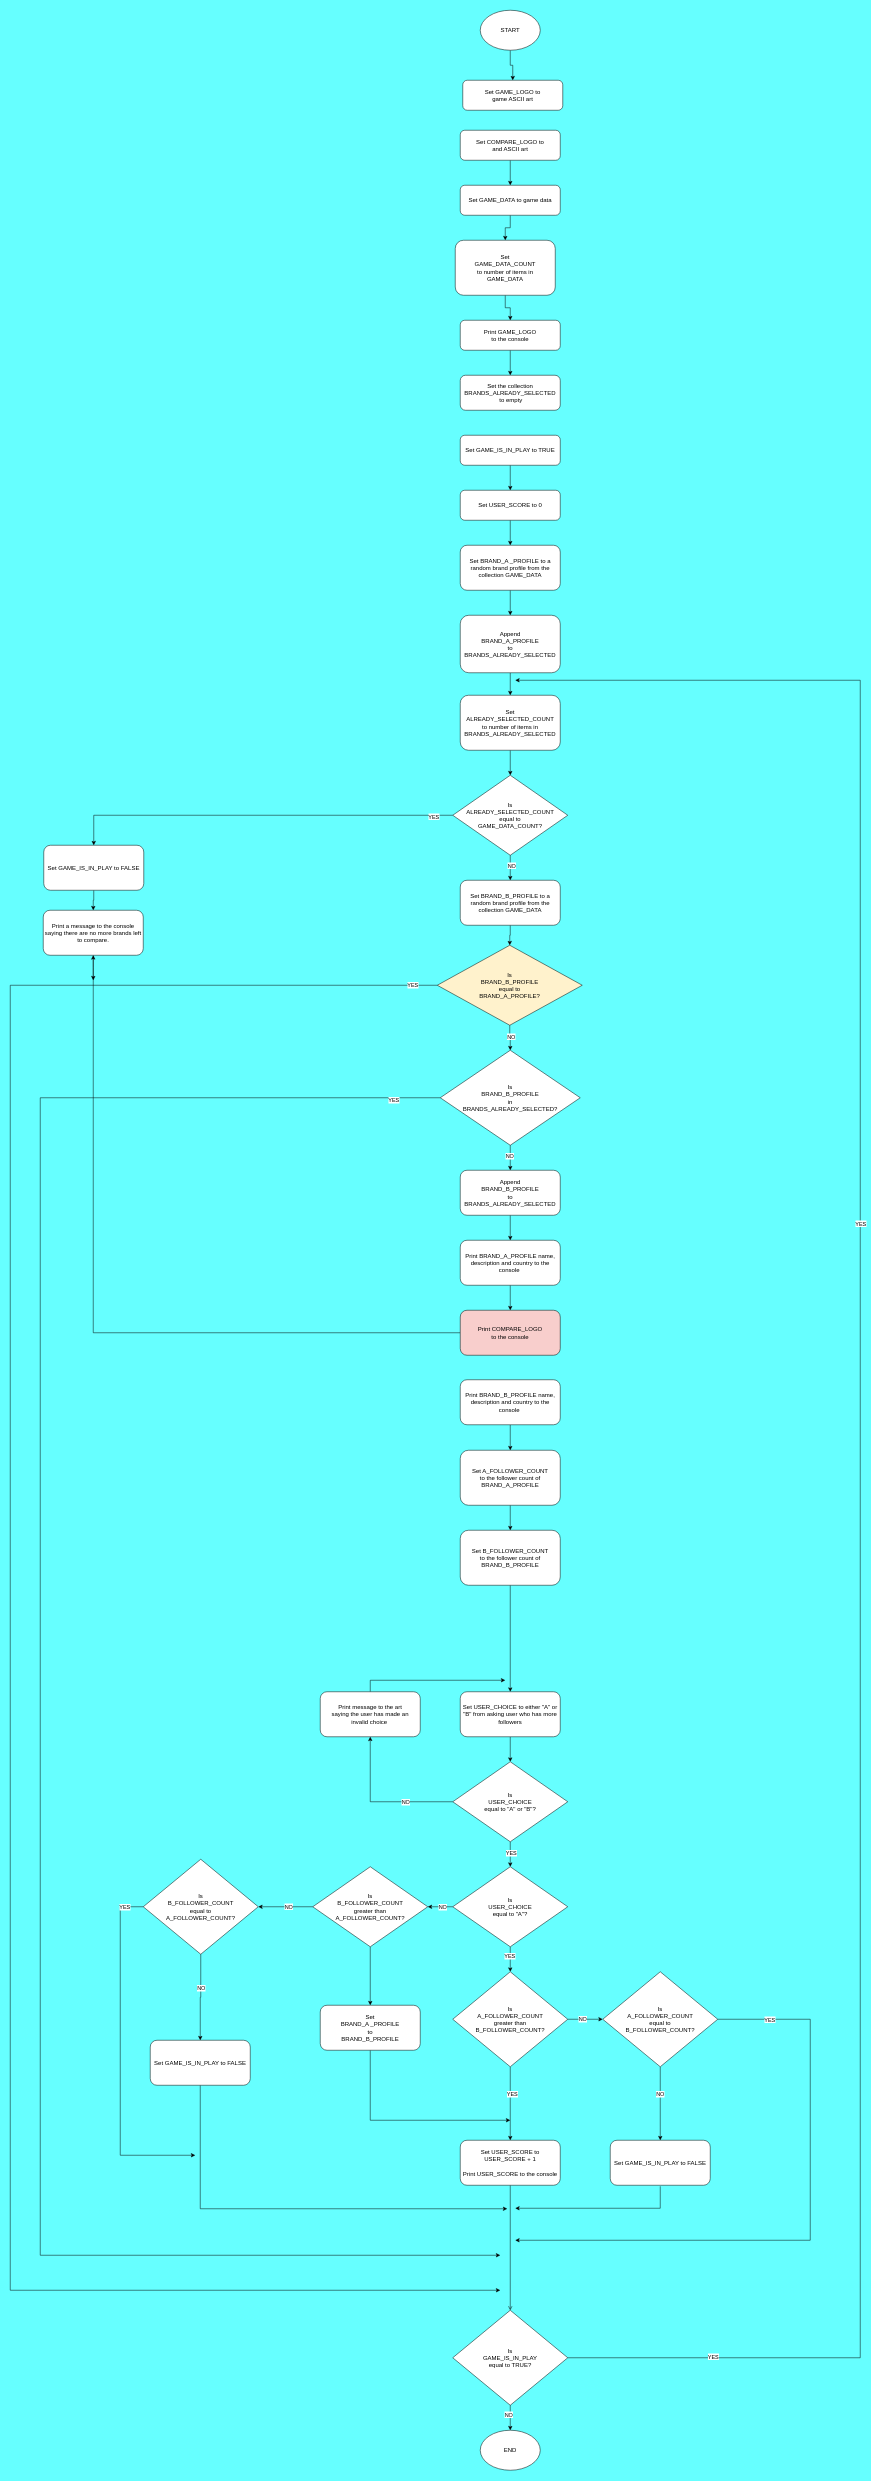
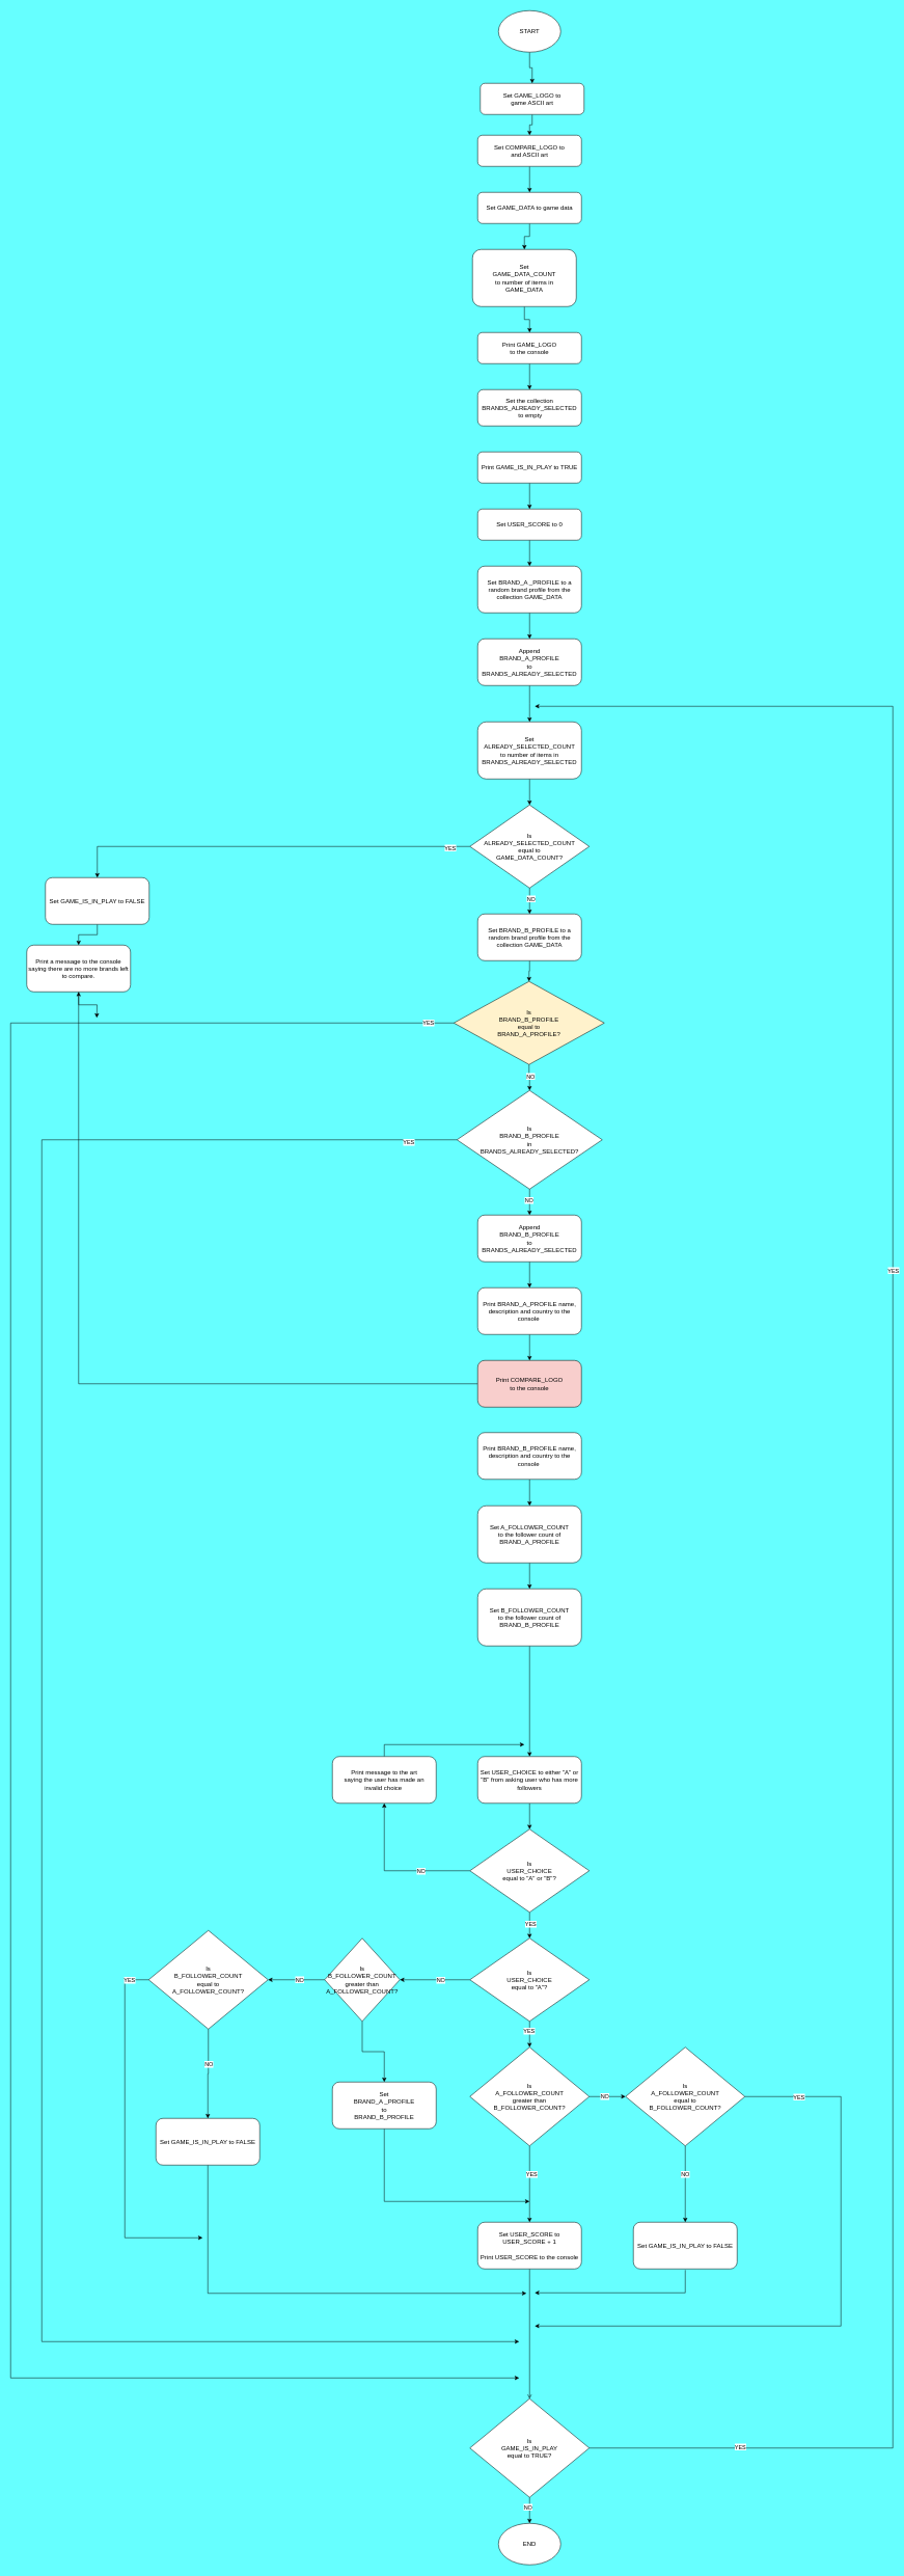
+ <mxCell id="4" value="" style="edgeStyle=orthogonalEdgeStyle;rounded=0;orthogonalLoop=1;jettySize=auto;html=1;" parent="1" source="5" target="27" edge="1"><mxGeometry relative="1" as="geometry" /></mxCell>
- <mxCell id="12" value="Set GAME_IS_IN_PLAY to TRUE" style="rounded=1;whiteSpace=wrap;html=1;" parent="1" vertex="1"><mxGeometry x="920" y="870" width="200" height="60" as="geometry" /></mxCell>
+ <mxCell id="12" value="Print GAME_IS_IN_PLAY to TRUE" style="rounded=1;whiteSpace=wrap;html=1;" parent="1" vertex="1"><mxGeometry x="920" y="870" width="200" height="60" as="geometry" /></mxCell>
- <mxCell id="94" value="Append&lt;div&gt;BRAND_A_PROFILE&lt;div&gt;to&lt;/div&gt;&lt;div&gt;BRANDS_ALREADY_SELECTED&lt;/div&gt;&lt;/div&gt;" style="rounded=1;whiteSpace=wrap;html=1;" parent="1" vertex="1"><mxGeometry x="920" y="1230" width="200" height="115" as="geometry" /></mxCell>
+ <mxCell id="94" value="Append&lt;div&gt;BRAND_A_PROFILE&lt;div&gt;to&lt;/div&gt;&lt;div&gt;BRANDS_ALREADY_SELECTED&lt;/div&gt;&lt;/div&gt;" style="rounded=1;whiteSpace=wrap;html=1;" parent="1" vertex="1"><mxGeometry x="920" y="1230" width="200" height="90" as="geometry" /></mxCell>
- <mxCell id="92" value="Print a message to the console saying there are no more brands left to compare." style="rounded=1;whiteSpace=wrap;html=1;" parent="1" vertex="1"><mxGeometry x="86" y="1820" width="200" height="90" as="geometry" /></mxCell>
+ <mxCell id="92" value="Print a message to the console saying there are no more brands left to compare." style="rounded=1;whiteSpace=wrap;html=1;" parent="1" vertex="1"><mxGeometry x="51" y="1820" width="200" height="90" as="geometry" /></mxCell>
- <mxCell id="60" value="Is&lt;div&gt;B_FOLLOWER_COUNT&lt;/div&gt;&lt;div&gt;greater than&lt;/div&gt;&lt;div&gt;A_FOLLOWER_COUNT?&lt;/div&gt;" style="rhombus;whiteSpace=wrap;html=1;" parent="1" vertex="1"><mxGeometry x="625" y="3733" width="230" height="160" as="geometry" /></mxCell>
+ <mxCell id="60" value="Is&lt;div&gt;B_FOLLOWER_COUNT&lt;/div&gt;&lt;div&gt;greater than&lt;/div&gt;&lt;div&gt;A_FOLLOWER_COUNT?&lt;/div&gt;" style="rhombus;whiteSpace=wrap;html=1;" parent="1" vertex="1"><mxGeometry x="625" y="3733" width="145" height="160" as="geometry" /></mxCell>
